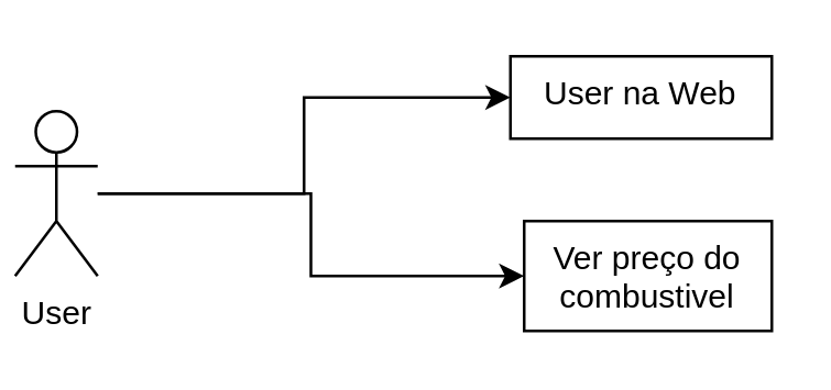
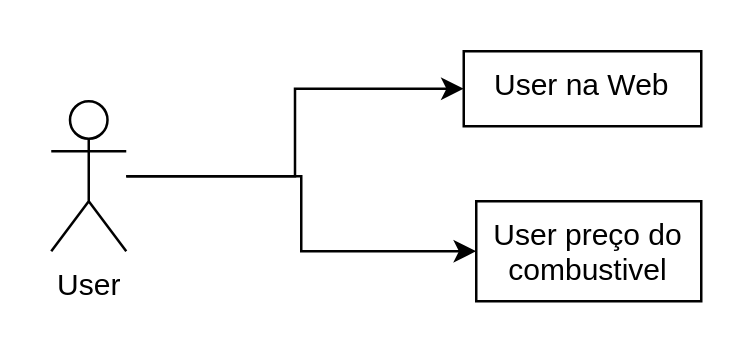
- <mxCell id="4" value="User" style="shape=umlActor;verticalLabelPosition=bottom;verticalAlign=top;html=1;" vertex="1" parent="1"><mxGeometry x="5" y="40" width="30" height="60" as="geometry" /></mxCell>
+ <mxCell id="4" value="User" style="shape=umlActor;verticalLabelPosition=bottom;verticalAlign=top;html=1;" vertex="1" parent="1"><mxGeometry x="20" y="40" width="30" height="60" as="geometry" /></mxCell>
- <mxCell id="6" value="Ver preço do combustivel" style="whiteSpace=wrap;html=1;verticalAlign=top;" vertex="1" parent="1"><mxGeometry x="190" y="80" width="90" height="40" as="geometry" /></mxCell>
+ <mxCell id="6" value="User preço do combustivel" style="whiteSpace=wrap;html=1;verticalAlign=top;" vertex="1" parent="1"><mxGeometry x="190" y="80" width="90" height="40" as="geometry" /></mxCell>
